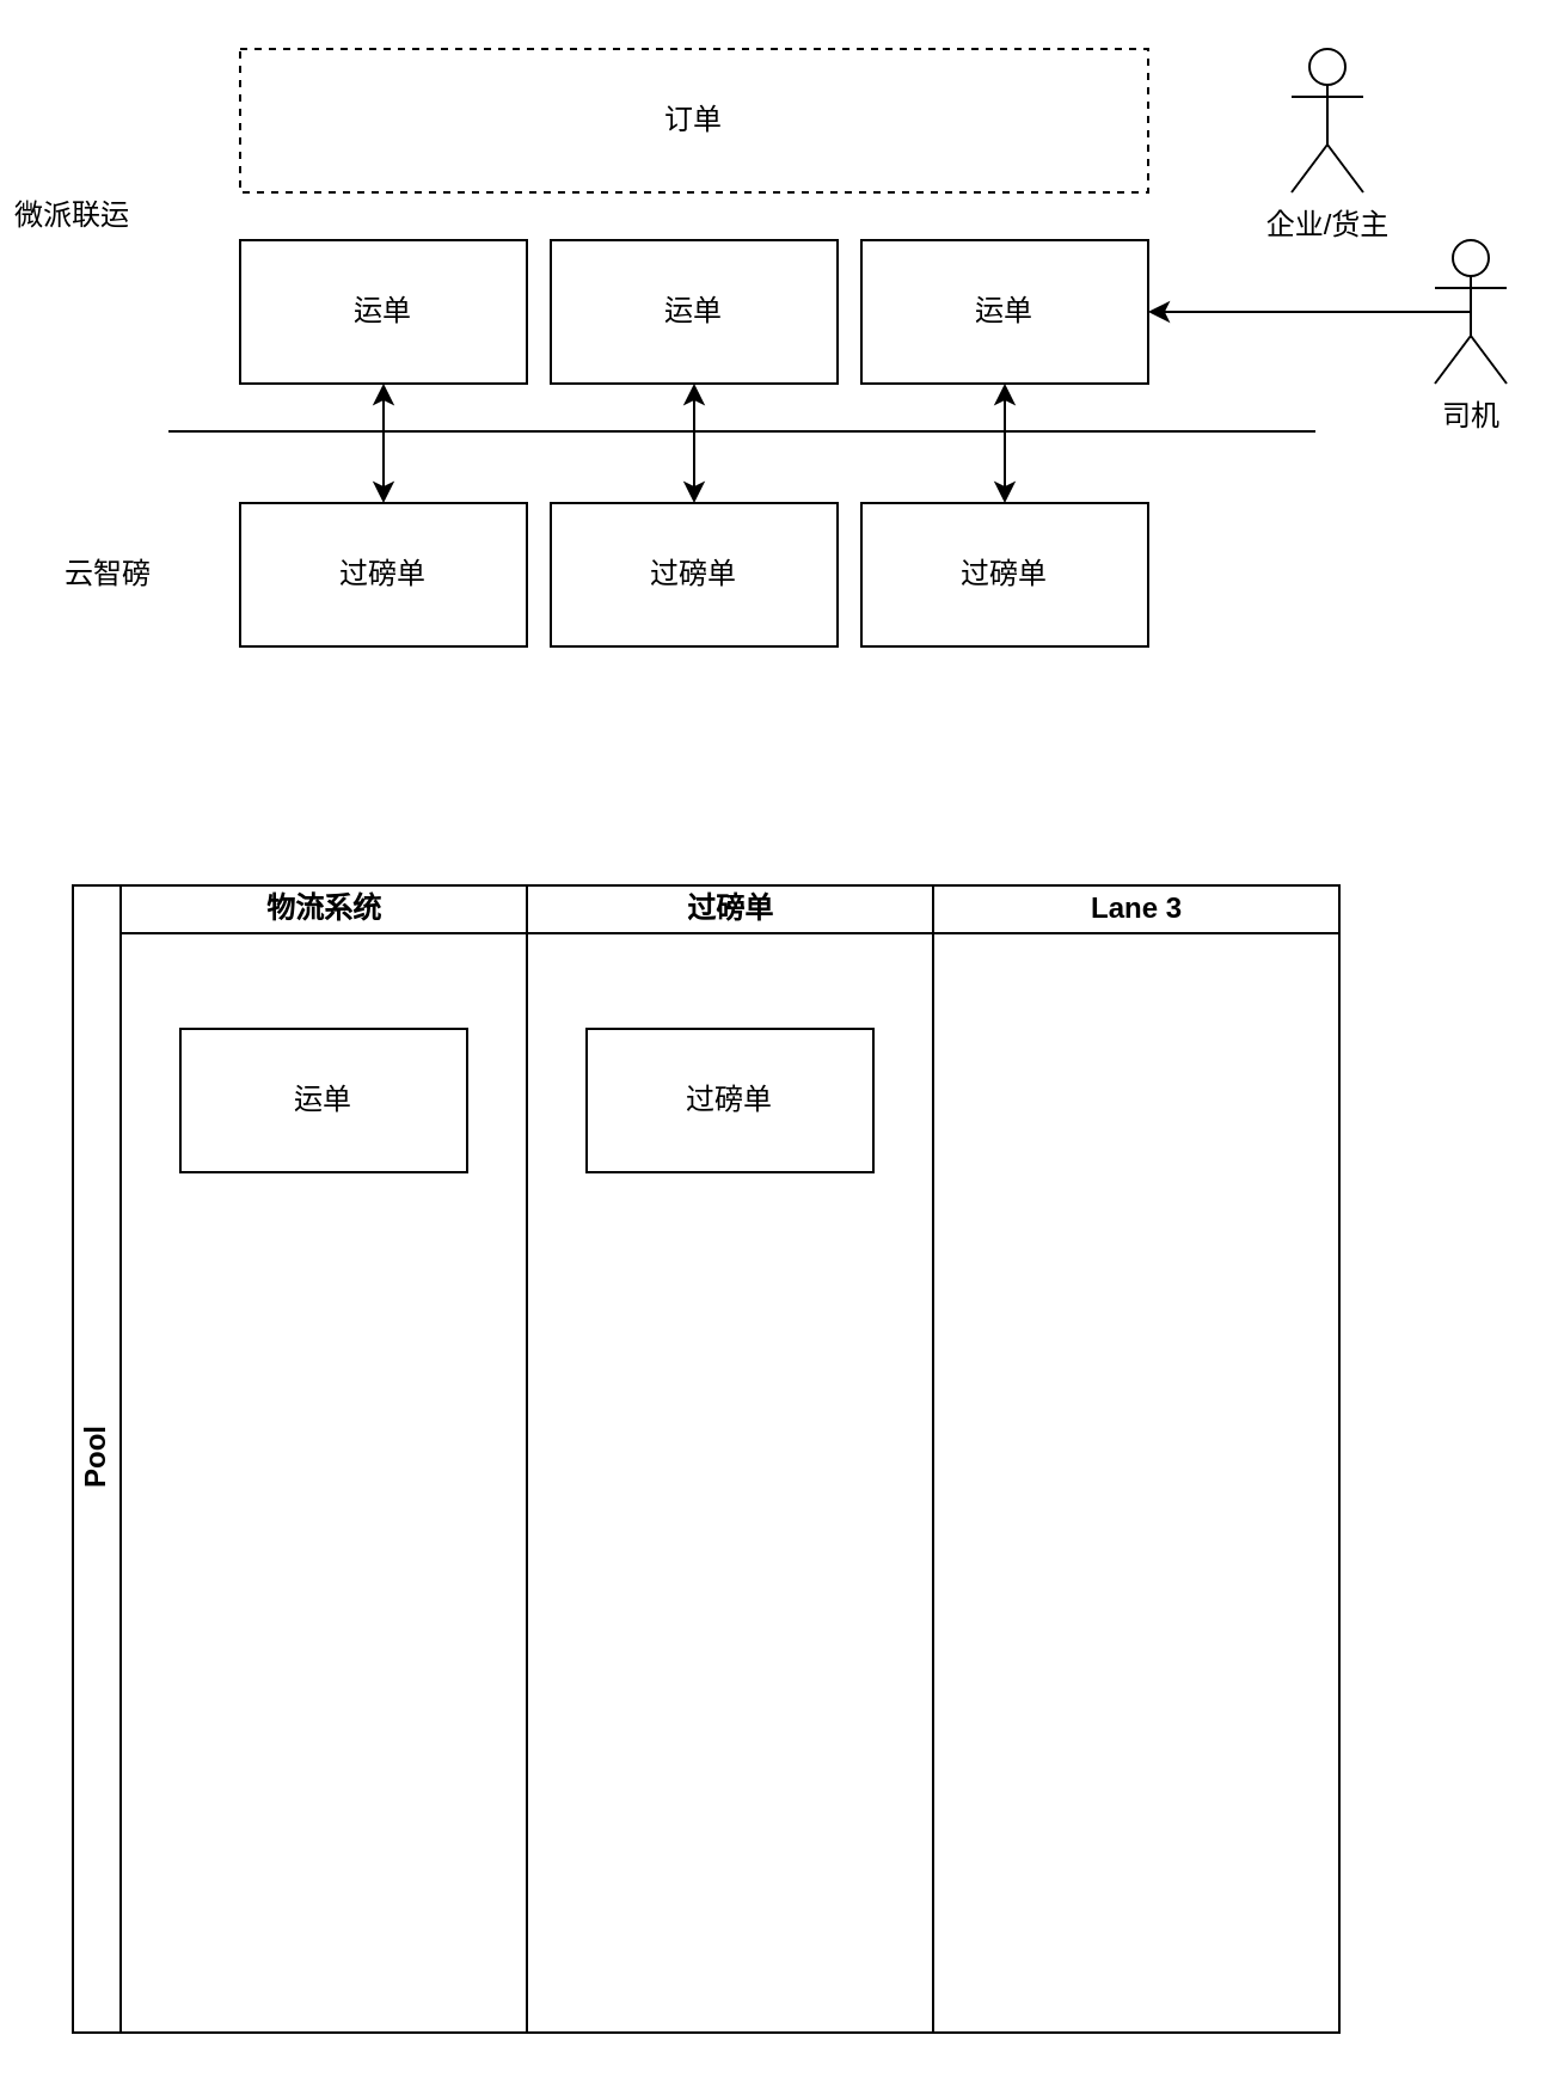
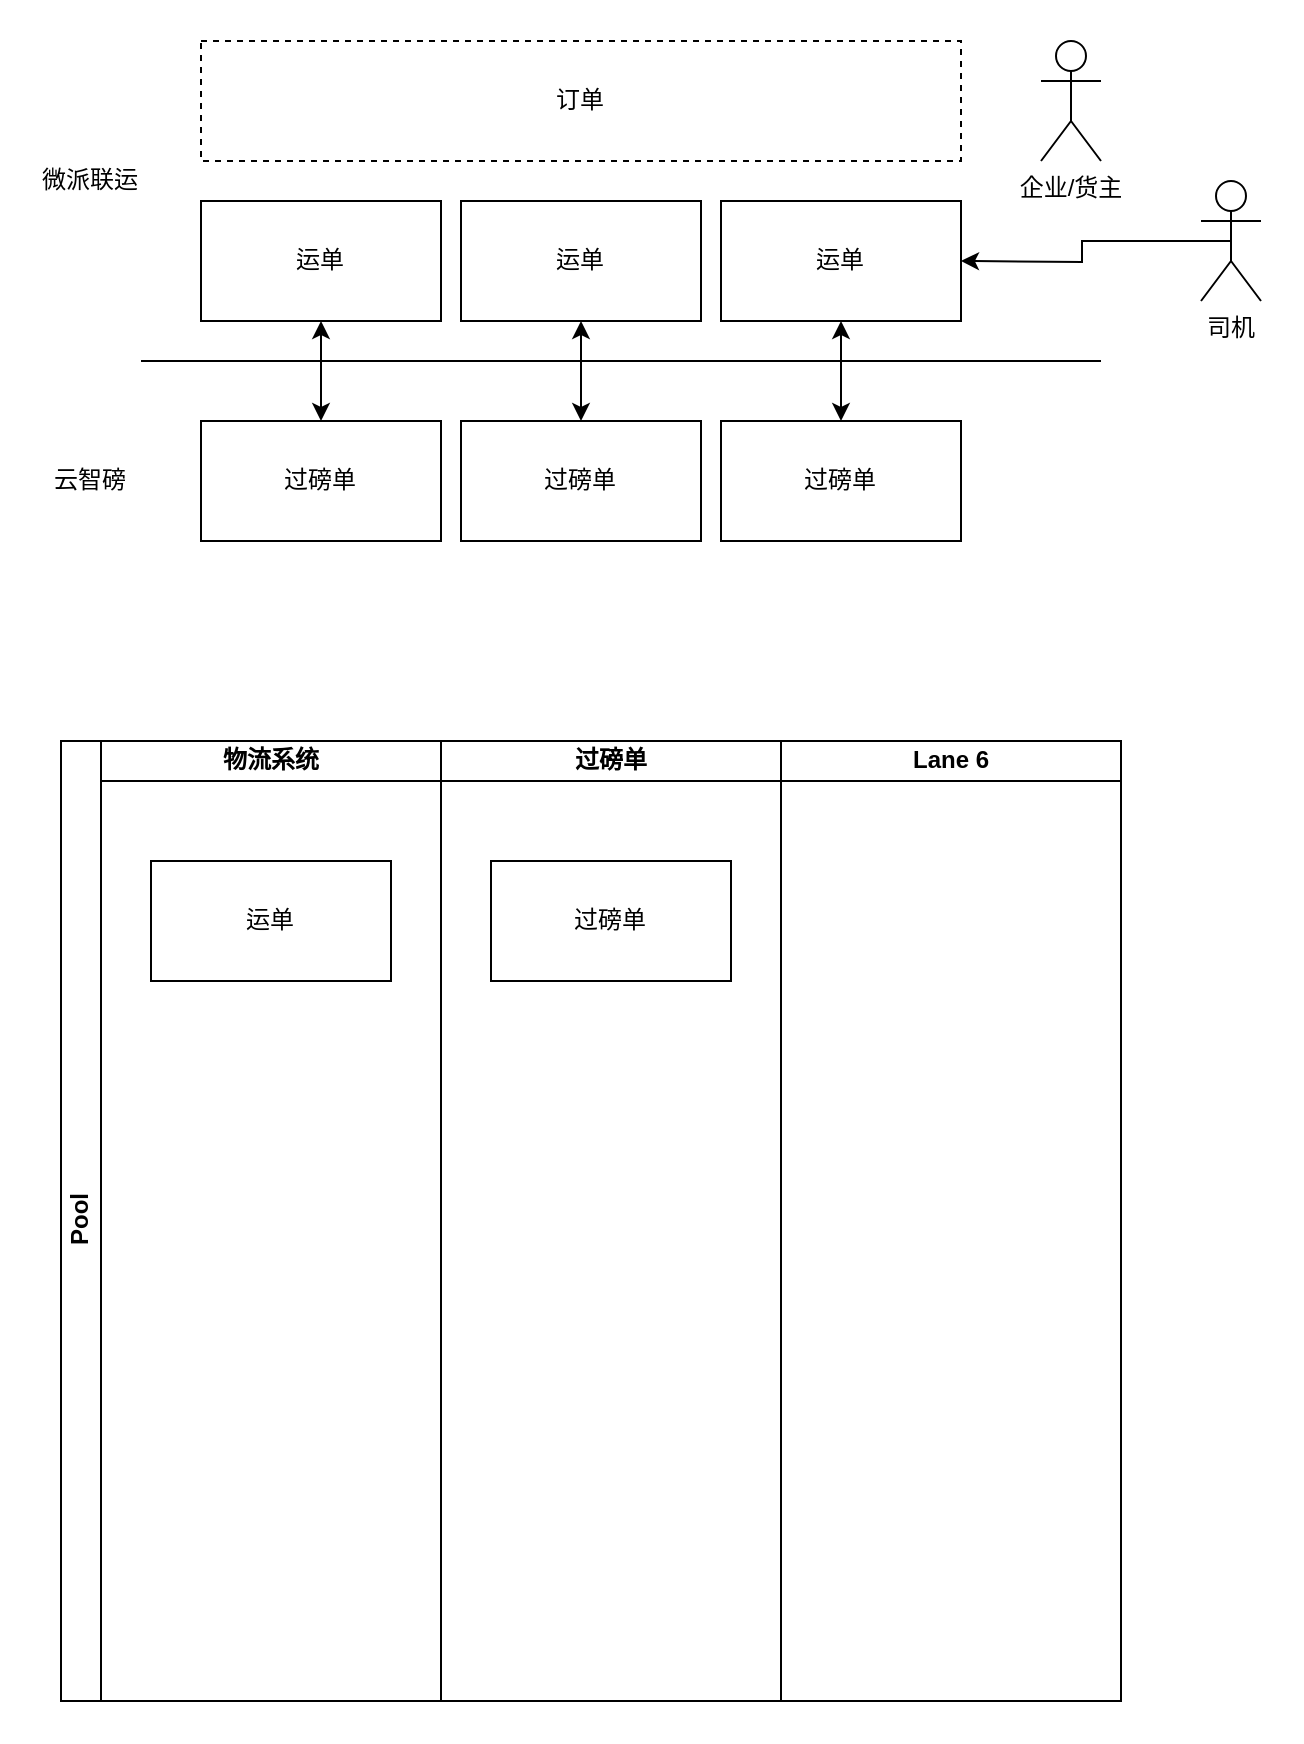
- <mxCell id="8" value="企业/货主" style="shape=umlActor;verticalLabelPosition=bottom;verticalAlign=top;html=1;outlineConnect=0;" vertex="1" parent="1"><mxGeometry x="540" y="20" width="30" height="60" as="geometry" /></mxCell>
+ <mxCell id="8" value="企业/货主" style="shape=umlActor;verticalLabelPosition=bottom;verticalAlign=top;html=1;outlineConnect=0;" vertex="1" parent="1"><mxGeometry x="520" y="20" width="30" height="60" as="geometry" /></mxCell>
- <mxCell id="16" value="微派联运" style="text;html=1;strokeColor=none;fillColor=none;align=center;verticalAlign=middle;whiteSpace=wrap;rounded=0;" vertex="1" parent="1"><mxGeometry x="5" y="70" width="50" height="40" as="geometry" /></mxCell>
+ <mxCell id="16" value="微派联运" style="text;html=1;strokeColor=none;fillColor=none;align=center;verticalAlign=middle;whiteSpace=wrap;rounded=0;" vertex="1" parent="1"><mxGeometry x="20" y="70" width="50" height="40" as="geometry" /></mxCell>
- <mxCell id="7" value="司机" style="shape=umlActor;verticalLabelPosition=bottom;verticalAlign=top;html=1;outlineConnect=0;" vertex="1" parent="1"><mxGeometry x="600" y="100" width="30" height="60" as="geometry" /></mxCell>
+ <mxCell id="7" value="司机" style="shape=umlActor;verticalLabelPosition=bottom;verticalAlign=top;html=1;outlineConnect=0;" vertex="1" parent="1"><mxGeometry x="600" y="90" width="30" height="60" as="geometry" /></mxCell>
- <mxCell id="23" value="Lane 3" style="swimlane;html=1;startSize=20;" vertex="1" parent="18"><mxGeometry x="360" width="170" height="480" as="geometry" /></mxCell>
+ <mxCell id="23" value="Lane 6" style="swimlane;html=1;startSize=20;" vertex="1" parent="18"><mxGeometry x="360" width="170" height="480" as="geometry" /></mxCell>
